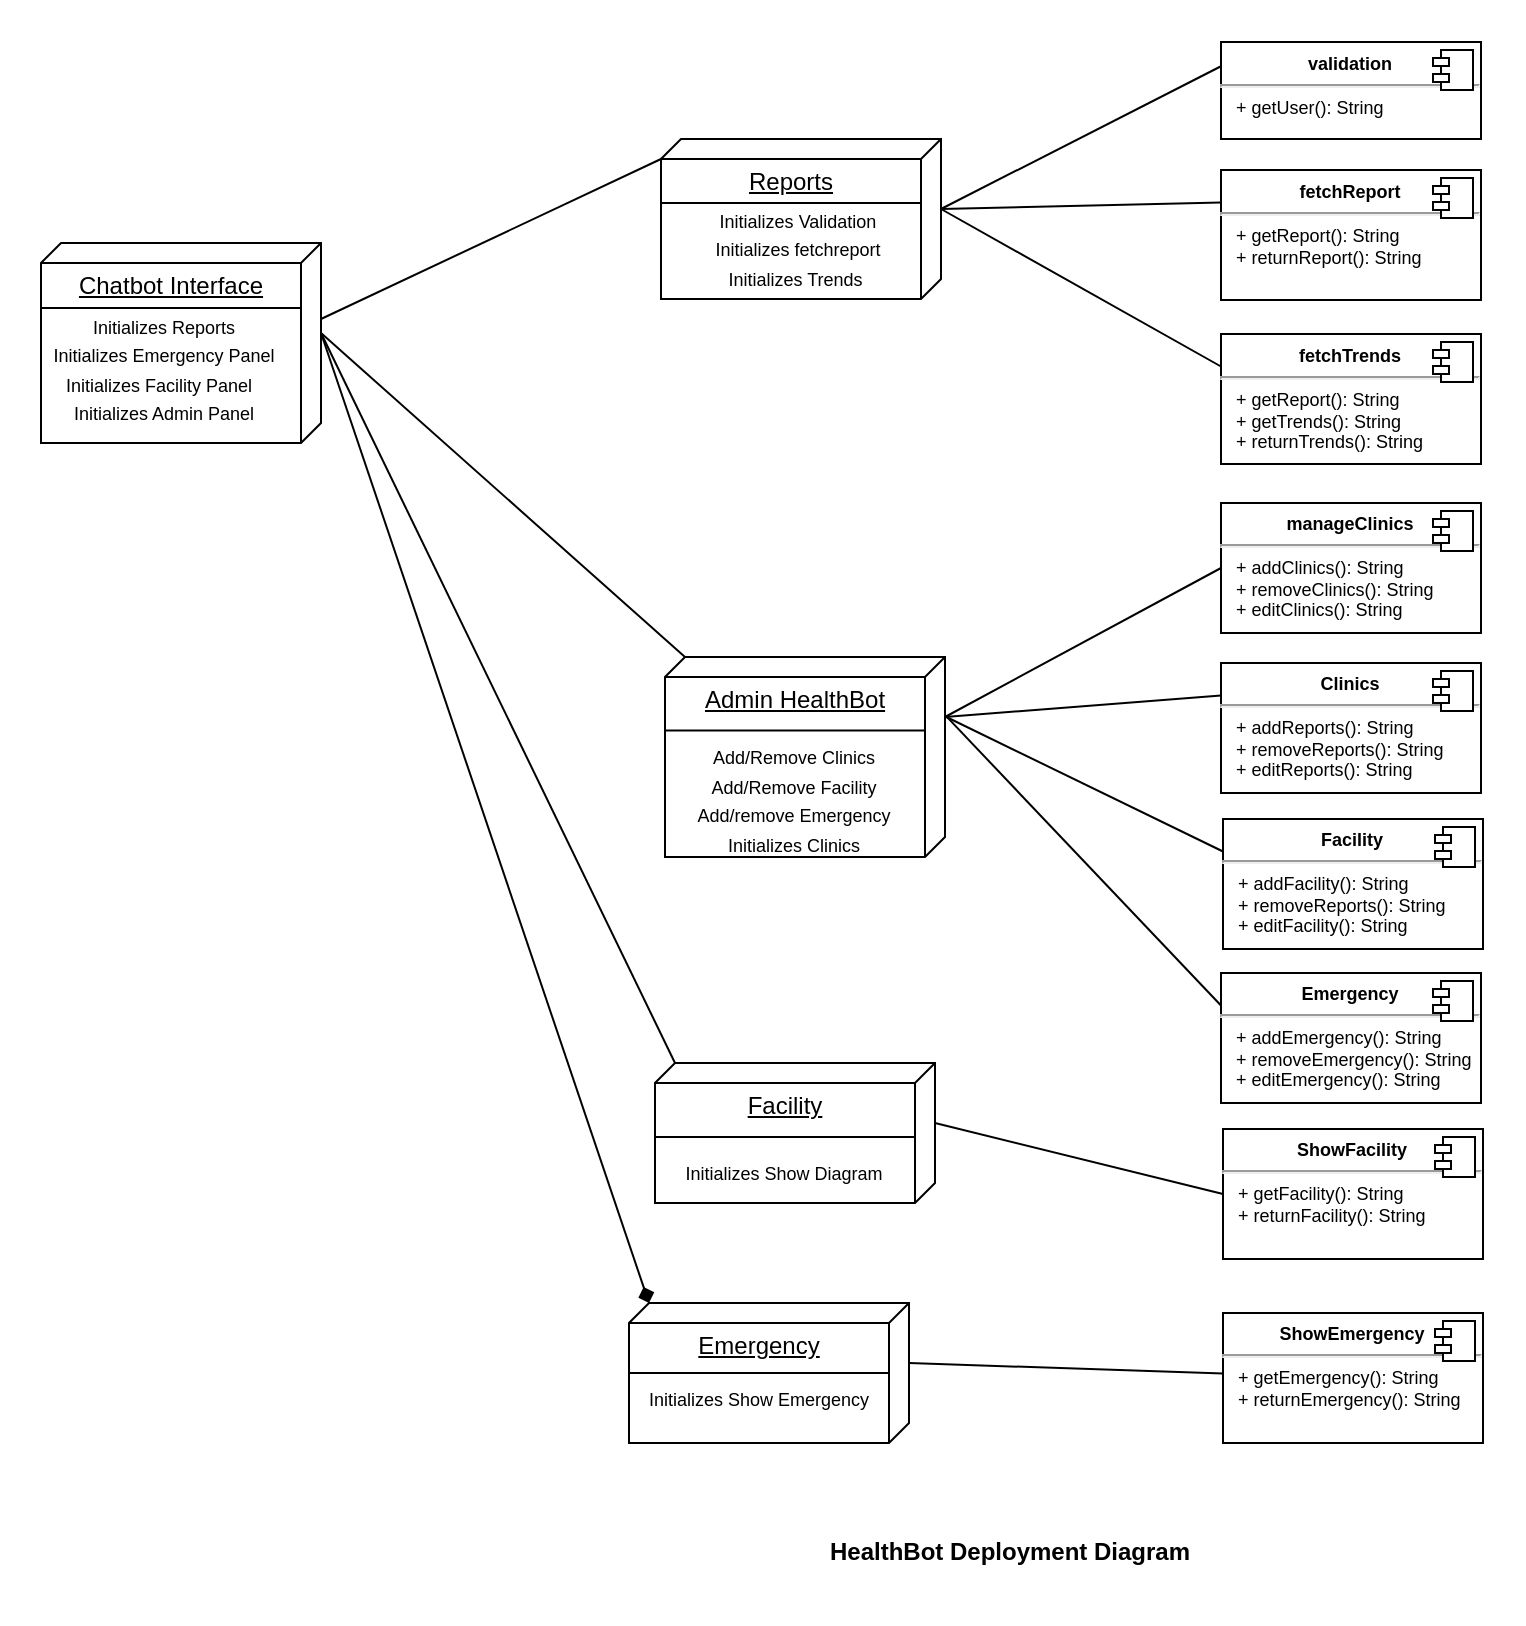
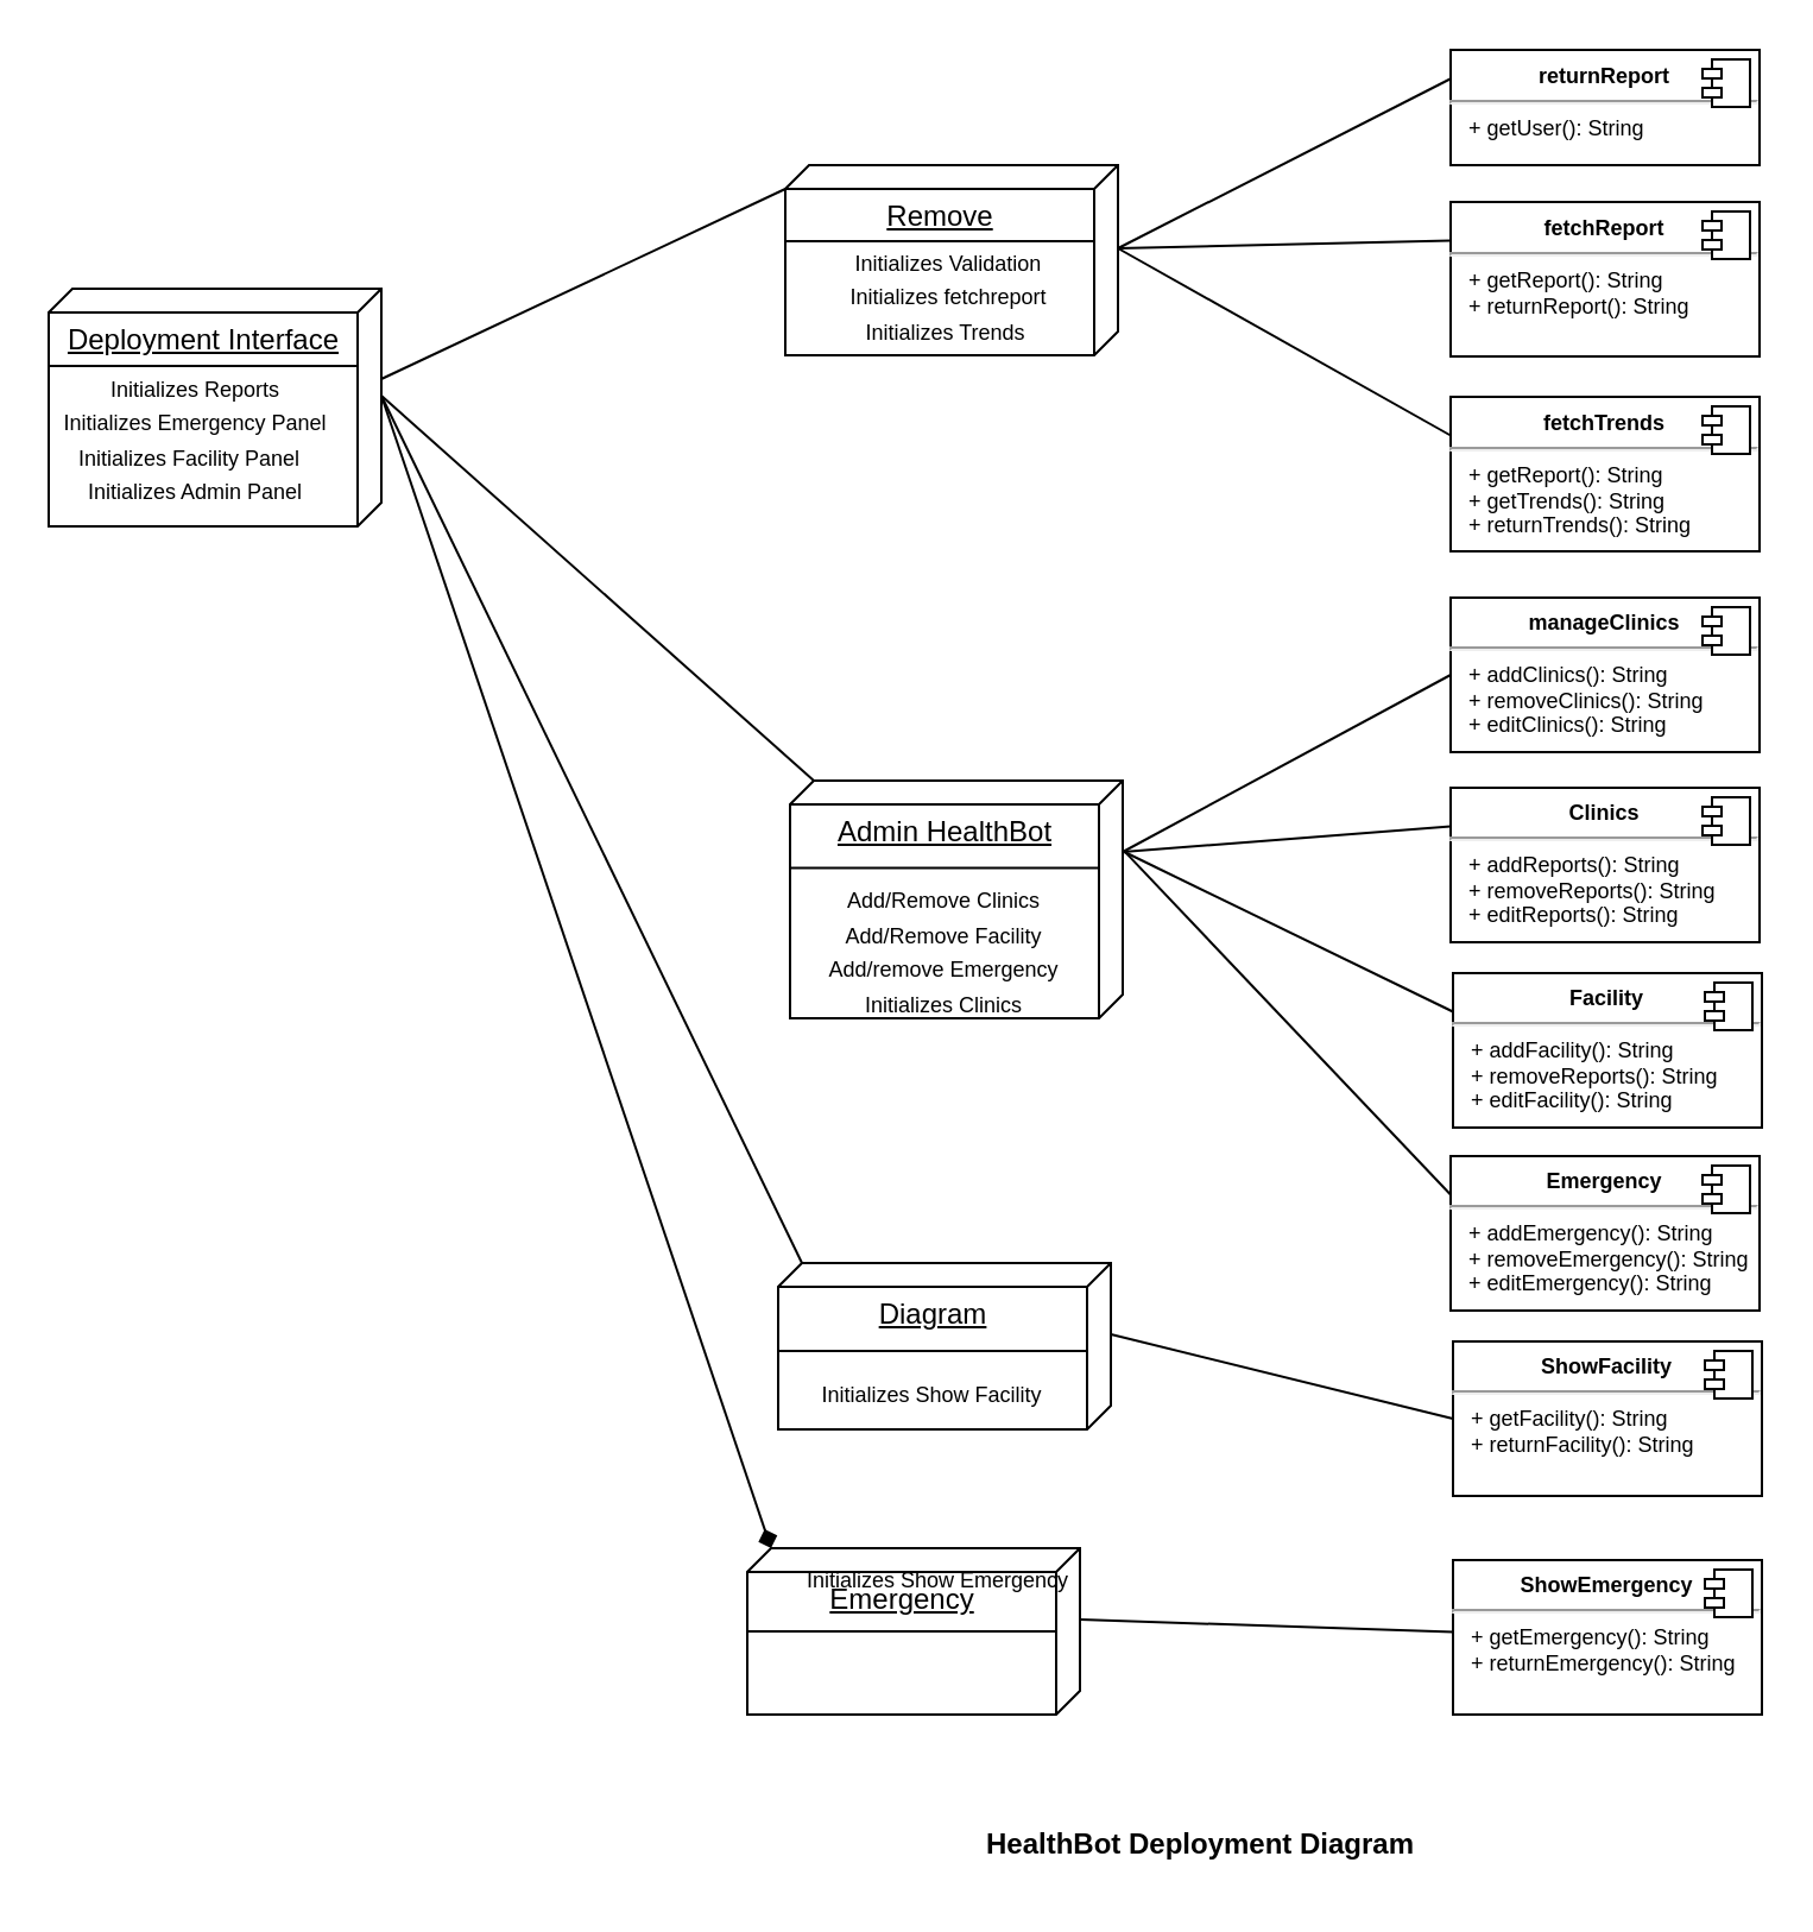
- <mxCell id="11" value="&lt;p style=&quot;margin: 0px ; margin-top: 6px ; text-align: center&quot;&gt;&lt;b&gt;validation&lt;/b&gt;&lt;/p&gt;&lt;hr&gt;&lt;p style=&quot;margin: 0px ; margin-left: 8px&quot;&gt;+ getUser(): String&lt;br&gt;&lt;/p&gt;" style="align=left;overflow=fill;html=1;dropTarget=0;fontSize=9;" vertex="1" parent="1"><mxGeometry x="610" y="20.5" width="130" height="48.5" as="geometry" /></mxCell>
+ <mxCell id="11" value="&lt;p style=&quot;margin: 0px ; margin-top: 6px ; text-align: center&quot;&gt;&lt;b&gt;returnReport&lt;/b&gt;&lt;/p&gt;&lt;hr&gt;&lt;p style=&quot;margin: 0px ; margin-left: 8px&quot;&gt;+ getUser(): String&lt;br&gt;&lt;/p&gt;" style="align=left;overflow=fill;html=1;dropTarget=0;fontSize=9;" vertex="1" parent="1"><mxGeometry x="610" y="20.5" width="130" height="48.5" as="geometry" /></mxCell>
- <mxCell id="6" value="Reports" style="verticalAlign=top;align=center;spacingTop=8;spacingLeft=2;spacingRight=12;shape=cube;size=10;direction=south;fontStyle=4;html=1;" vertex="1" parent="1"><mxGeometry x="330" y="69" width="140" height="80" as="geometry" /></mxCell>
+ <mxCell id="6" value="Remove" style="verticalAlign=top;align=center;spacingTop=8;spacingLeft=2;spacingRight=12;shape=cube;size=10;direction=south;fontStyle=4;html=1;" vertex="1" parent="1"><mxGeometry x="330" y="69" width="140" height="80" as="geometry" /></mxCell>
- <mxCell id="2" value="Chatbot Interface" style="verticalAlign=top;align=center;spacingTop=8;spacingLeft=2;spacingRight=12;shape=cube;size=10;direction=south;fontStyle=4;html=1;" vertex="1" parent="1"><mxGeometry x="20" y="121" width="140" height="100" as="geometry" /></mxCell>
+ <mxCell id="2" value="Deployment Interface" style="verticalAlign=top;align=center;spacingTop=8;spacingLeft=2;spacingRight=12;shape=cube;size=10;direction=south;fontStyle=4;html=1;" vertex="1" parent="1"><mxGeometry x="20" y="121" width="140" height="100" as="geometry" /></mxCell>
- <mxCell id="21" value="Facility" style="verticalAlign=top;align=center;spacingTop=8;spacingLeft=2;spacingRight=12;shape=cube;size=10;direction=south;fontStyle=4;html=1;" vertex="1" parent="1"><mxGeometry x="327" y="531" width="140" height="70" as="geometry" /></mxCell>
+ <mxCell id="21" value="Diagram" style="verticalAlign=top;align=center;spacingTop=8;spacingLeft=2;spacingRight=12;shape=cube;size=10;direction=south;fontStyle=4;html=1;" vertex="1" parent="1"><mxGeometry x="327" y="531" width="140" height="70" as="geometry" /></mxCell>
- <mxCell id="33" value="&lt;font style=&quot;font-size: 9px&quot;&gt;Initializes Show Diagram&lt;br&gt;&lt;/font&gt;" style="text;html=1;strokeColor=none;fillColor=none;align=center;verticalAlign=middle;whiteSpace=wrap;rounded=0;" vertex="1" parent="1"><mxGeometry x="337" y="577" width="110" height="18.5" as="geometry" /></mxCell>
+ <mxCell id="33" value="&lt;font style=&quot;font-size: 9px&quot;&gt;Initializes Show Facility&lt;br&gt;&lt;/font&gt;" style="text;html=1;strokeColor=none;fillColor=none;align=center;verticalAlign=middle;whiteSpace=wrap;rounded=0;" vertex="1" parent="1"><mxGeometry x="337" y="577" width="110" height="18.5" as="geometry" /></mxCell>
- <mxCell id="44" value="&lt;font style=&quot;font-size: 9px&quot;&gt;Initializes Show Emergency&lt;br&gt;&lt;/font&gt;" style="text;html=1;strokeColor=none;fillColor=none;align=center;verticalAlign=middle;whiteSpace=wrap;rounded=0;" vertex="1" parent="1"><mxGeometry x="322.5" y="690" width="113" height="18.5" as="geometry" /></mxCell>
+ <mxCell id="44" value="&lt;font style=&quot;font-size: 9px&quot;&gt;Initializes Show Emergency&lt;br&gt;&lt;/font&gt;" style="text;html=1;strokeColor=none;fillColor=none;align=center;verticalAlign=middle;whiteSpace=wrap;rounded=0;" vertex="1" parent="1"><mxGeometry x="337.5" y="655" width="113" height="18.5" as="geometry" /></mxCell>
